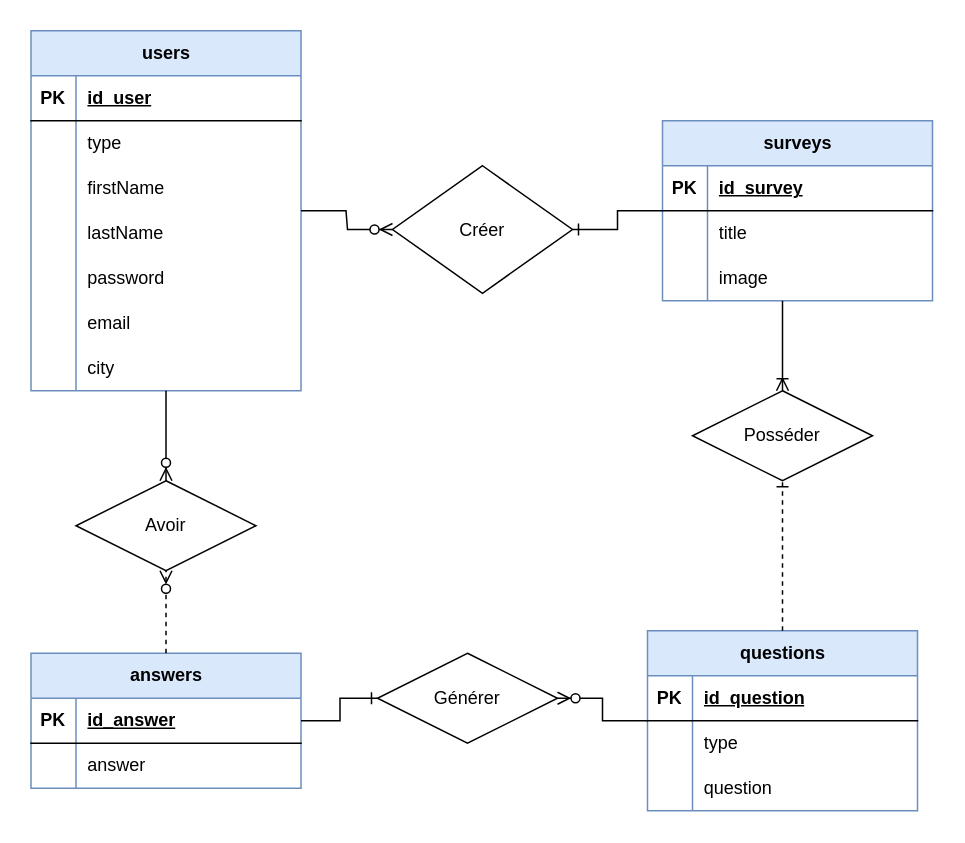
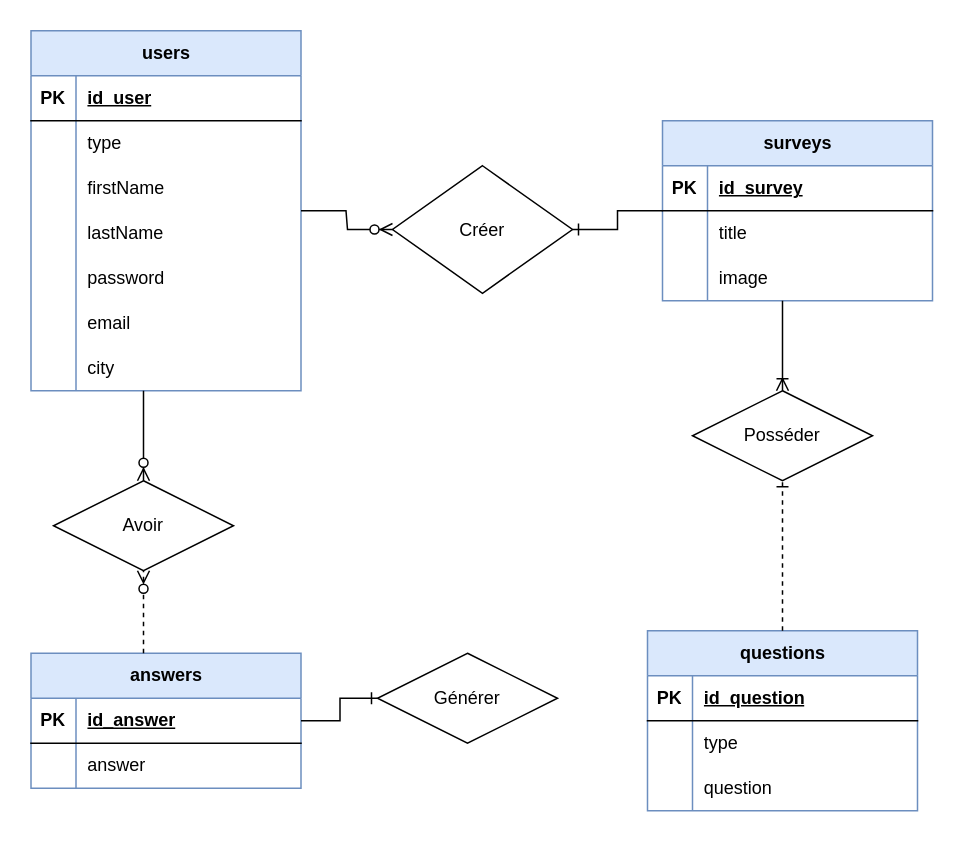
- <mxCell id="46" value="Avoir" style="shape=rhombus;perimeter=rhombusPerimeter;whiteSpace=wrap;html=1;align=center;" parent="1" vertex="1"><mxGeometry x="50" y="320" width="120" height="60" as="geometry" /></mxCell>
+ <mxCell id="46" value="Avoir" style="shape=rhombus;perimeter=rhombusPerimeter;whiteSpace=wrap;html=1;align=center;" parent="1" vertex="1"><mxGeometry x="35" y="320" width="120" height="60" as="geometry" /></mxCell>
- <mxCell id="60" value="" style="edgeStyle=elbowEdgeStyle;fontSize=12;html=1;endArrow=ERzeroToMany;endFill=1;rounded=0;" parent="1" source="47" target="58" edge="1"><mxGeometry width="100" height="100" relative="1" as="geometry"><mxPoint x="-49" y="530" as="sourcePoint" /><mxPoint x="51" y="430" as="targetPoint" /></mxGeometry></mxCell>
